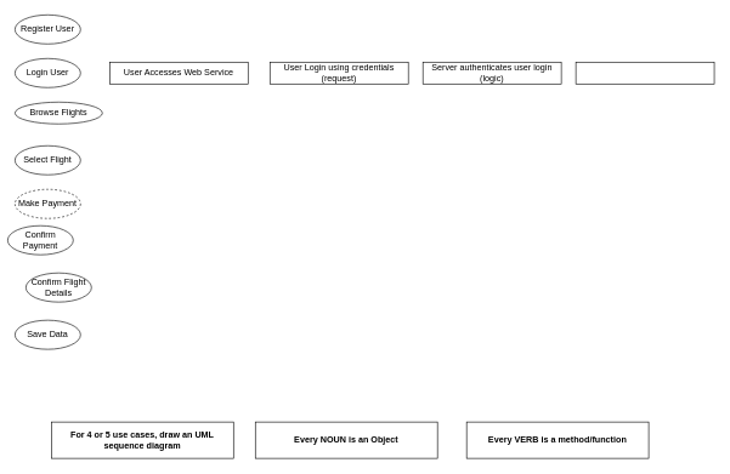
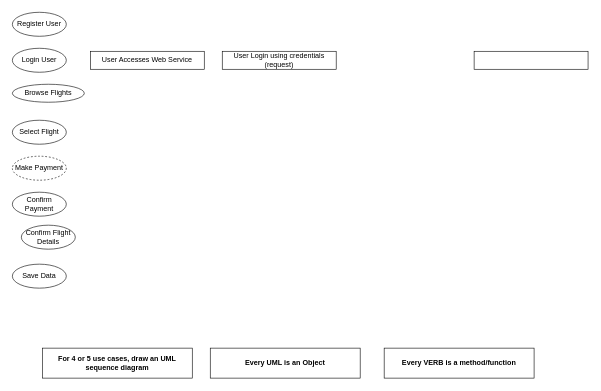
- <mxCell id="12" value="Server authenticates user login&lt;br&gt;(logic)" style="rounded=0;whiteSpace=wrap;html=1;" vertex="1" parent="1"><mxGeometry x="580" y="85" width="190" height="30" as="geometry" /></mxCell>
- <mxCell id="7" value="Confirm Payment" style="ellipse;whiteSpace=wrap;html=1;" vertex="1" parent="1"><mxGeometry x="10" y="310" width="90" height="40" as="geometry" /></mxCell>
+ <mxCell id="7" value="Confirm Payment" style="ellipse;whiteSpace=wrap;html=1;" vertex="1" parent="1"><mxGeometry x="20" y="320" width="90" height="40" as="geometry" /></mxCell>
- <mxCell id="15" value="&lt;b&gt;Every NOUN is an Object&lt;/b&gt;" style="rounded=0;whiteSpace=wrap;html=1;" vertex="1" parent="1"><mxGeometry x="350" y="580" width="250" height="50" as="geometry" /></mxCell>
+ <mxCell id="15" value="&lt;b&gt;Every UML is an Object&lt;/b&gt;" style="rounded=0;whiteSpace=wrap;html=1;" vertex="1" parent="1"><mxGeometry x="350" y="580" width="250" height="50" as="geometry" /></mxCell>
